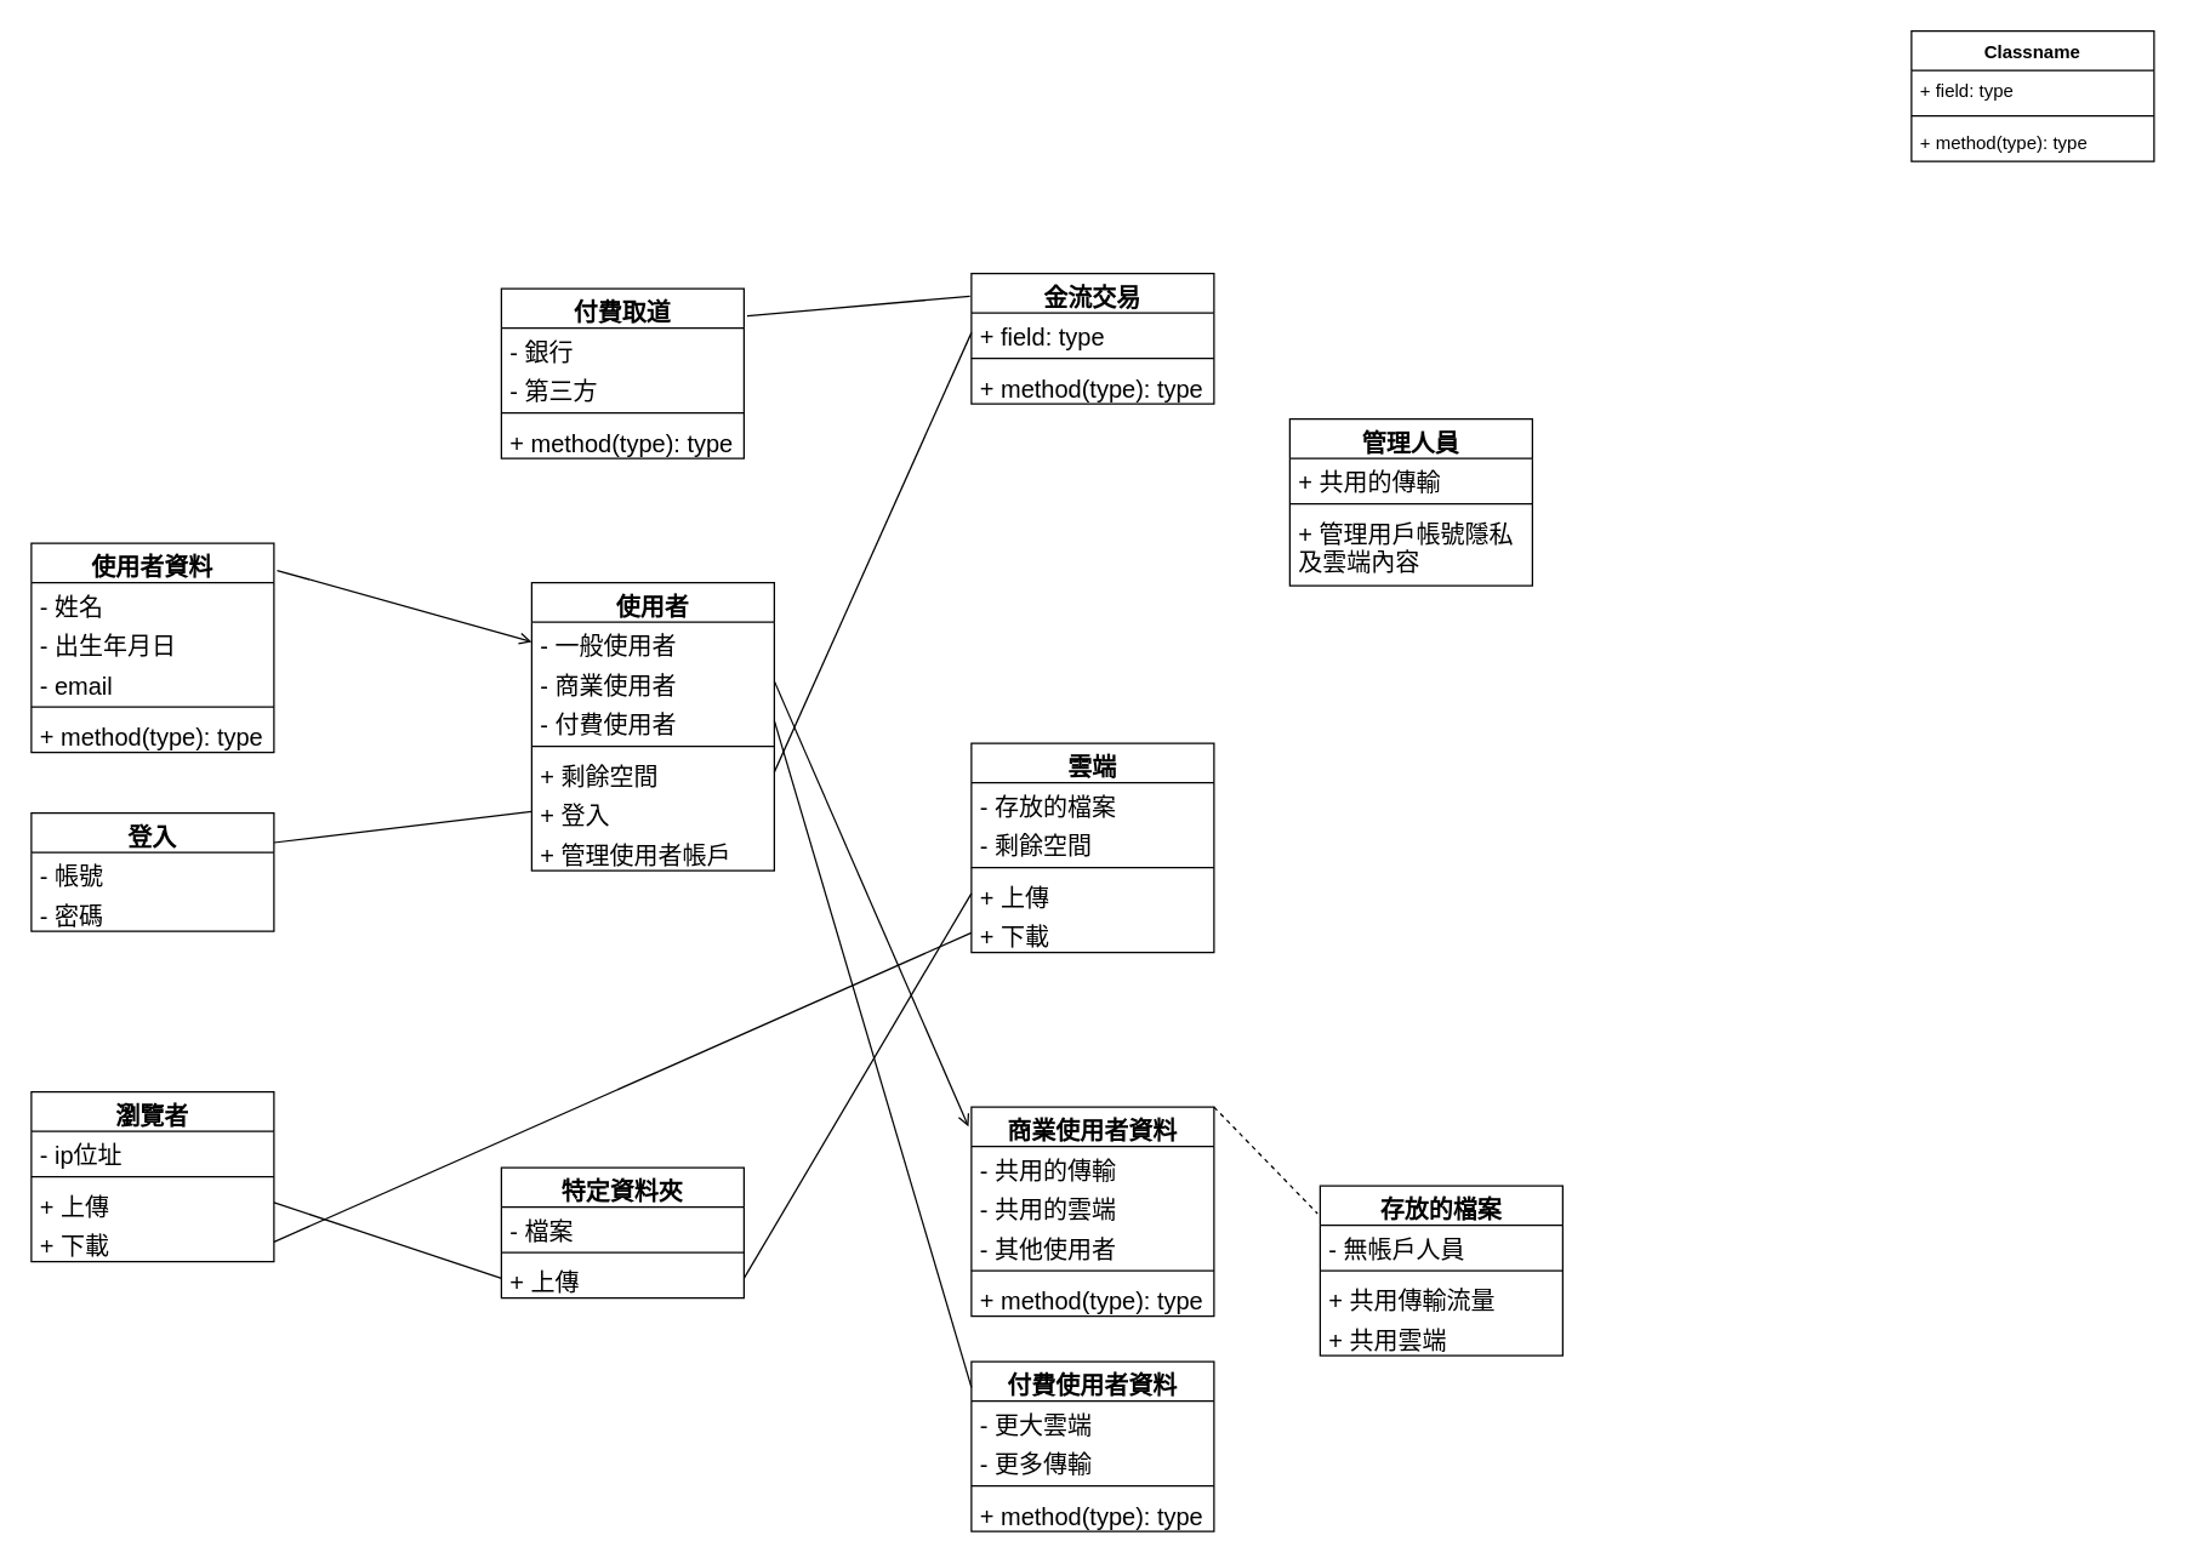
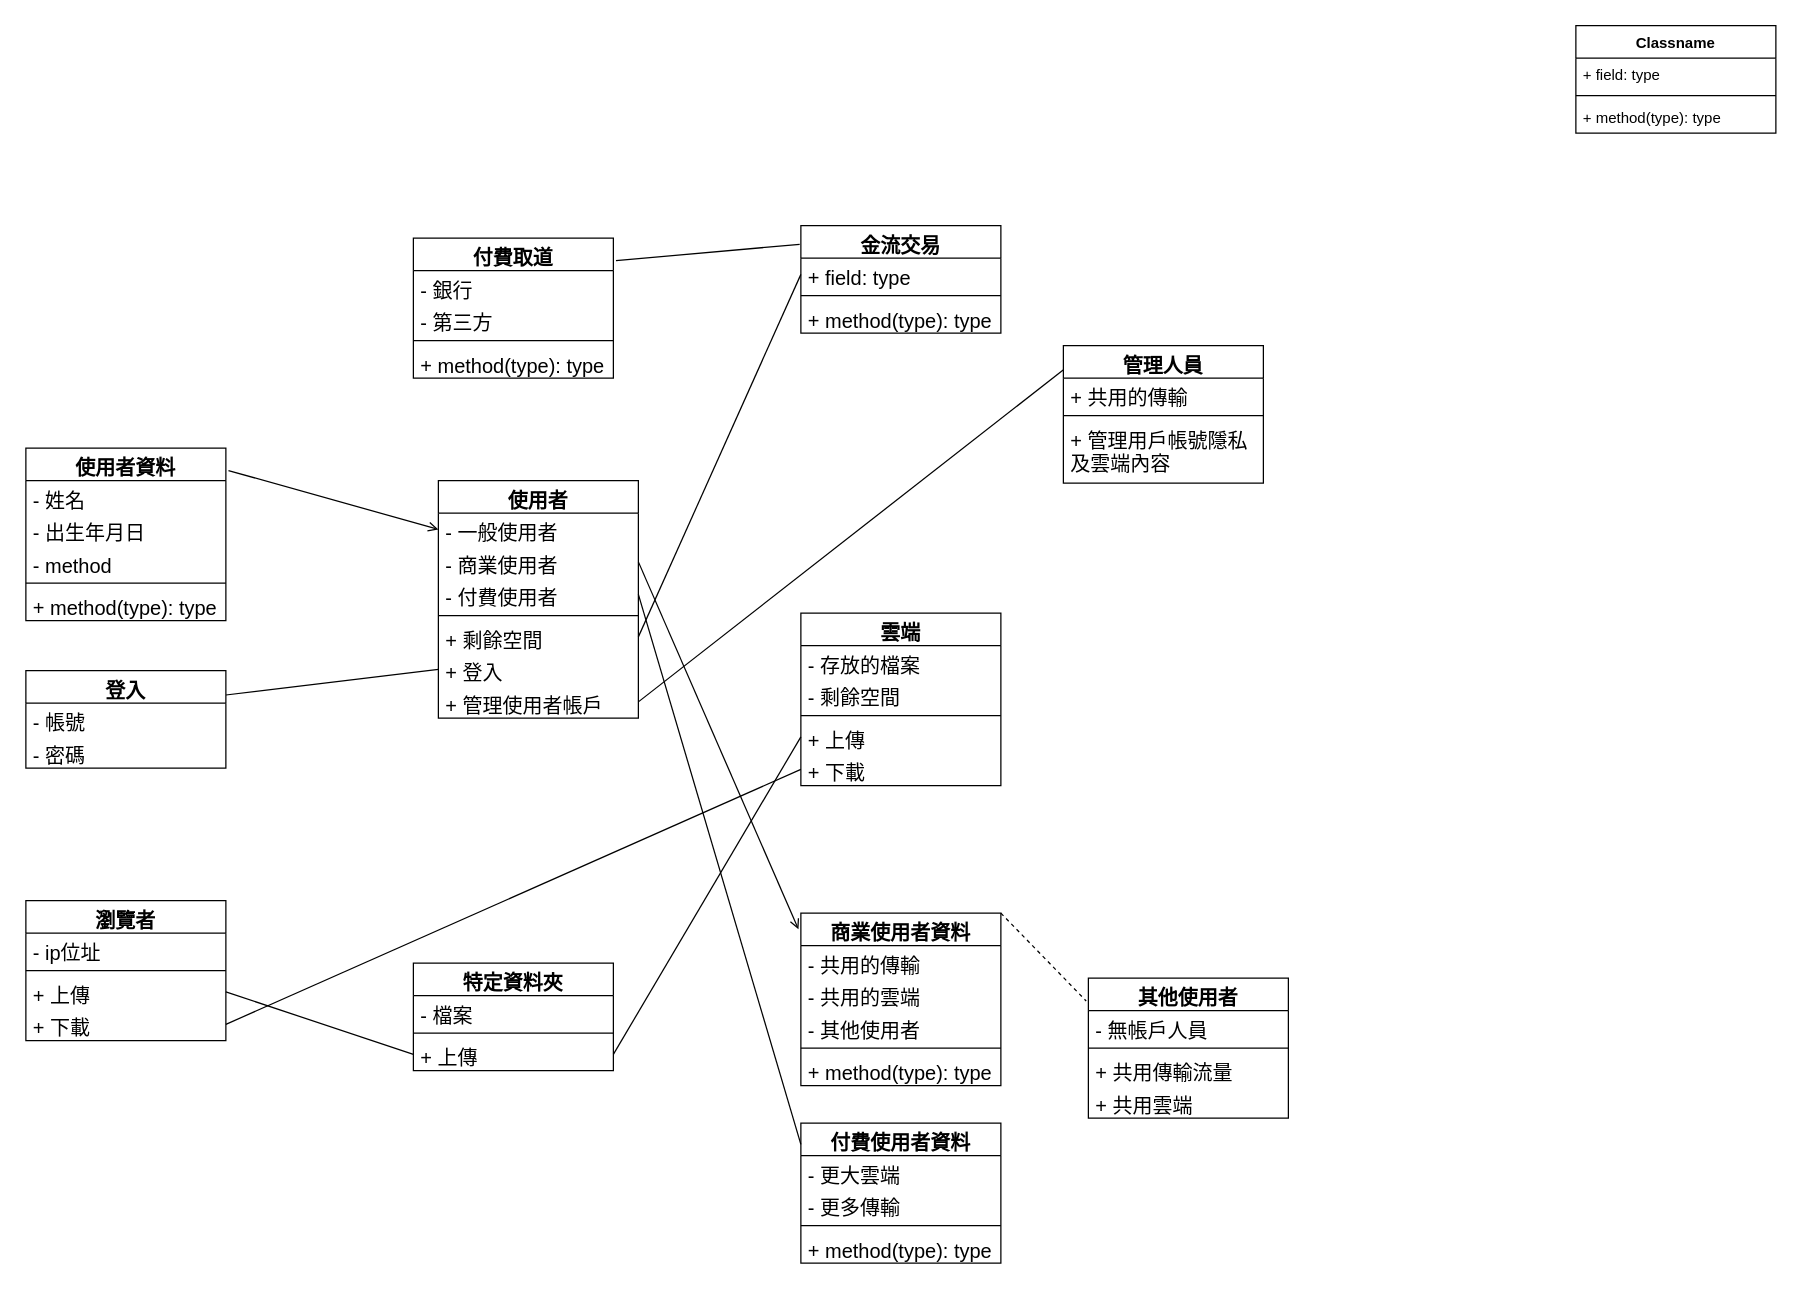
+ <mxCell id="46" style="edgeStyle=none;rounded=0;orthogonalLoop=1;jettySize=auto;html=1;exitX=1;exitY=0.5;exitDx=0;exitDy=0;entryX=0.007;entryY=0.168;entryDx=0;entryDy=0;entryPerimeter=0;endArrow=none;endFill=0;fontSize=16;" edge="1" parent="1" source="54" target="73"><mxGeometry relative="1" as="geometry" /></mxCell>
- <mxCell id="5" value="- email" style="text;strokeColor=none;fillColor=none;align=left;verticalAlign=top;spacingLeft=4;spacingRight=4;overflow=hidden;rotatable=0;points=[[0,0.5],[1,0.5]];portConstraint=eastwest;fontSize=16;" vertex="1" parent="2"><mxGeometry y="78" width="160" height="26" as="geometry" /></mxCell>
+ <mxCell id="5" value="- method" style="text;strokeColor=none;fillColor=none;align=left;verticalAlign=top;spacingLeft=4;spacingRight=4;overflow=hidden;rotatable=0;points=[[0,0.5],[1,0.5]];portConstraint=eastwest;fontSize=16;" vertex="1" parent="2"><mxGeometry y="78" width="160" height="26" as="geometry" /></mxCell>
- <mxCell id="68" value="存放的檔案" style="swimlane;fontStyle=1;align=center;verticalAlign=top;childLayout=stackLayout;horizontal=1;startSize=26;horizontalStack=0;resizeParent=1;resizeParentMax=0;resizeLast=0;collapsible=1;marginBottom=0;fontSize=16;" vertex="1" parent="1"><mxGeometry x="870" y="782" width="160" height="112" as="geometry" /></mxCell>
+ <mxCell id="68" value="其他使用者" style="swimlane;fontStyle=1;align=center;verticalAlign=top;childLayout=stackLayout;horizontal=1;startSize=26;horizontalStack=0;resizeParent=1;resizeParentMax=0;resizeLast=0;collapsible=1;marginBottom=0;fontSize=16;" vertex="1" parent="1"><mxGeometry x="870" y="782" width="160" height="112" as="geometry" /></mxCell>
